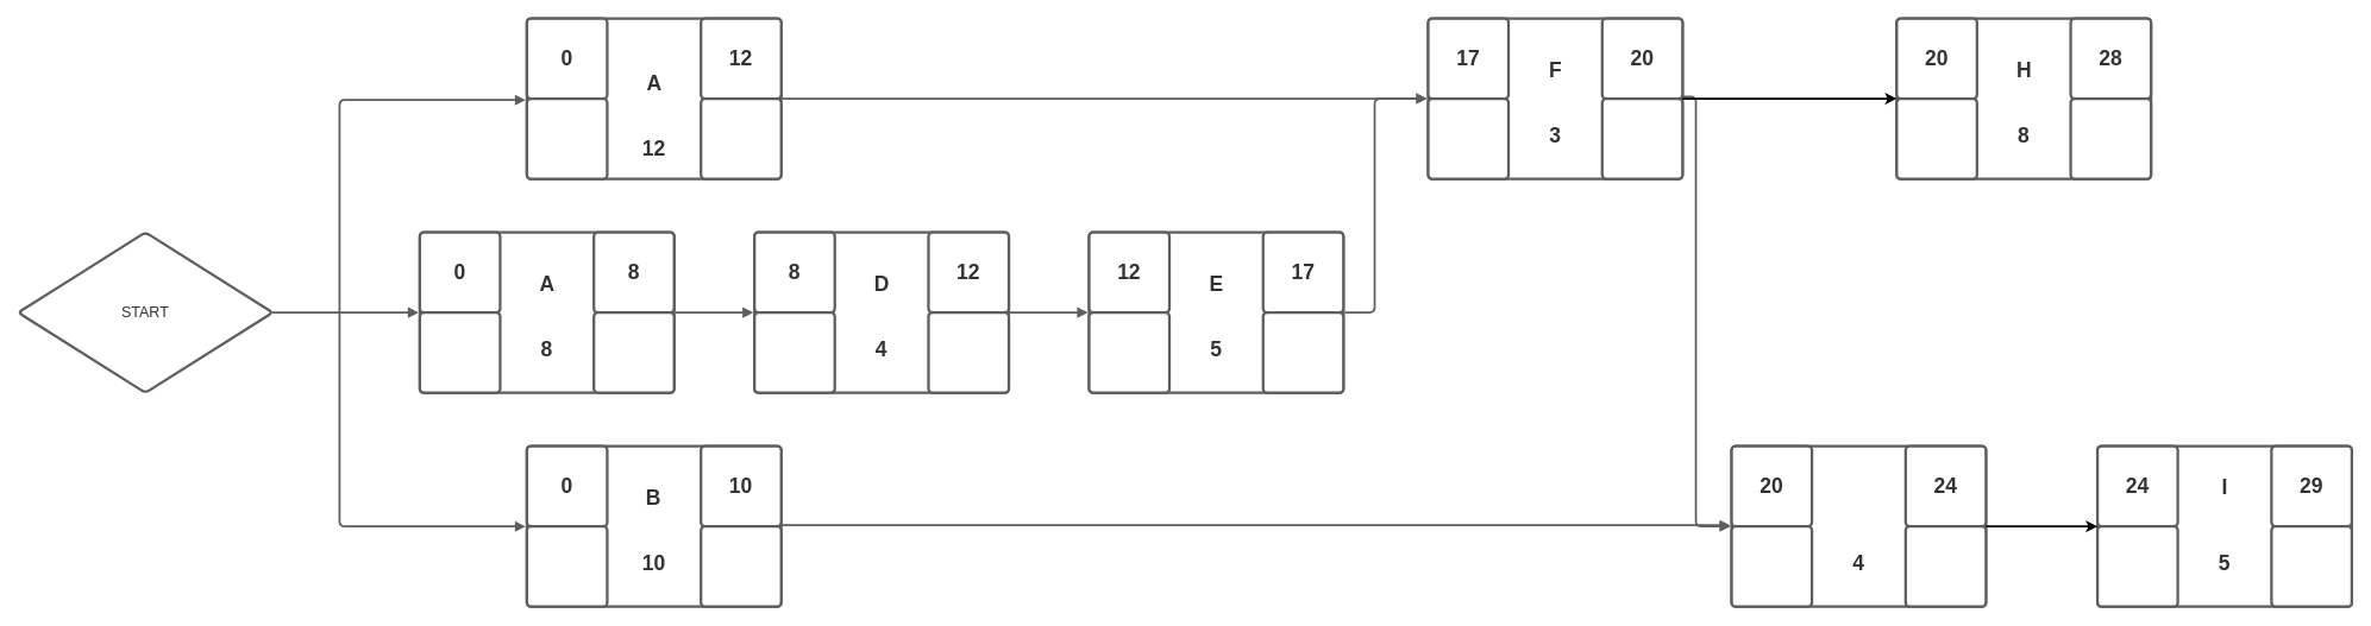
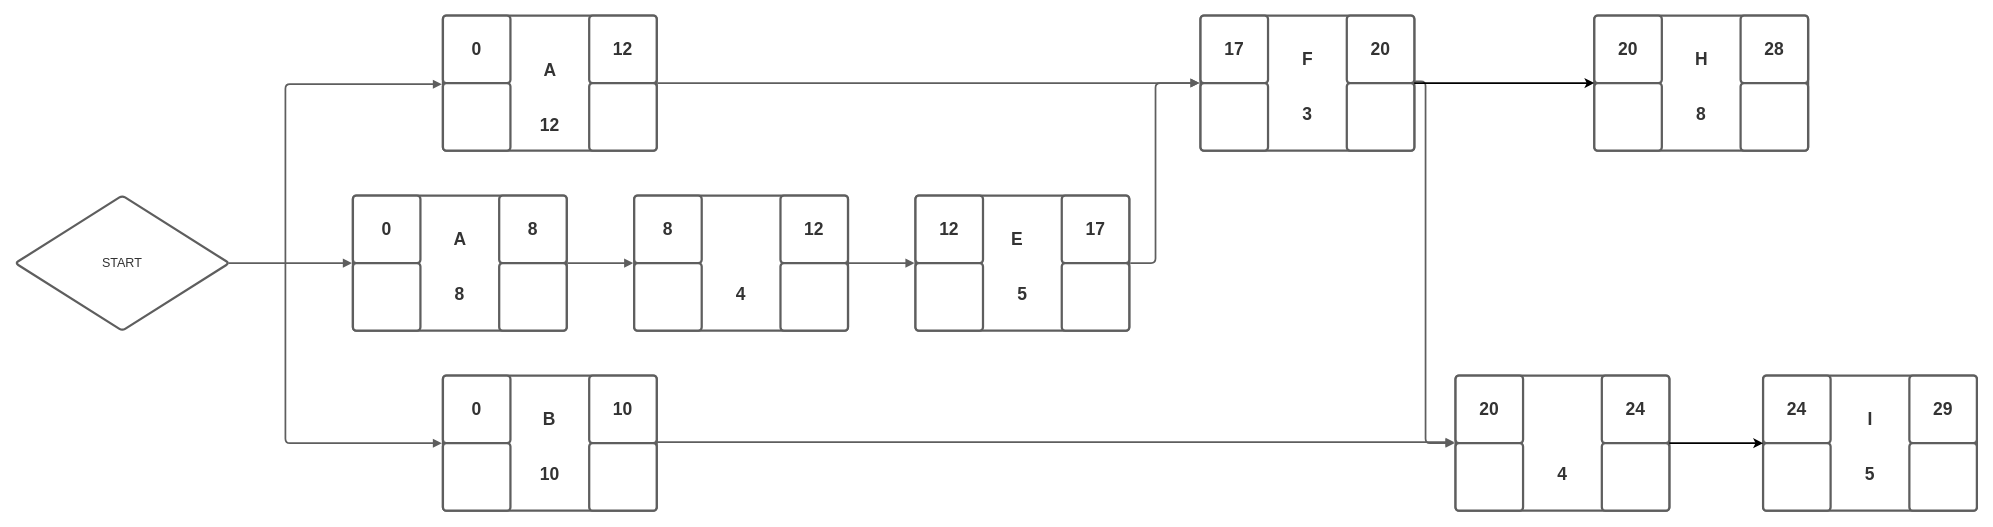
- <mxCell id="24" value="D" style="html=1;overflow=block;blockSpacing=1;whiteSpace=wrap;fontSize=23.3;fontColor=#333333;fontStyle=1;align=center;spacing=3.8;strokeOpacity=0;fillOpacity=0;rounded=1;absoluteArcSize=1;arcSize=9;fillColor=#ffffff;strokeWidth=2.3;lucidId=bzRTpqheTeWD;" vertex="1" parent="1"><mxGeometry x="943" y="286" width="90" height="64" as="geometry" /></mxCell>
- <mxCell id="31" value="E" style="html=1;overflow=block;blockSpacing=1;whiteSpace=wrap;fontSize=23.3;fontColor=#333333;fontStyle=1;align=center;spacing=3.8;strokeOpacity=0;fillOpacity=0;rounded=1;absoluteArcSize=1;arcSize=9;fillColor=#ffffff;strokeWidth=2.3;lucidId=AzRT.E3255l8;" vertex="1" parent="1"><mxGeometry x="1318" y="286" width="90" height="64" as="geometry" /></mxCell>
+ <mxCell id="31" value="E" style="html=1;overflow=block;blockSpacing=1;whiteSpace=wrap;fontSize=23.3;fontColor=#333333;fontStyle=1;align=center;spacing=3.8;strokeOpacity=0;fillOpacity=0;rounded=1;absoluteArcSize=1;arcSize=9;fillColor=#ffffff;strokeWidth=2.3;lucidId=AzRT.E3255l8;" vertex="1" parent="1"><mxGeometry x="1318" y="286" width="75" height="64" as="geometry" /></mxCell>
- <mxCell id="74" value="I" style="html=1;overflow=block;blockSpacing=1;whiteSpace=wrap;fontSize=23.3;fontColor=#333333;fontStyle=1;align=center;spacing=3.8;strokeOpacity=0;fillOpacity=0;rounded=1;absoluteArcSize=1;arcSize=9;fillColor=#ffffff;strokeWidth=2.3;lucidId=rGRTRjvnVTL.;" vertex="1" parent="1"><mxGeometry x="2448" y="526" width="90" height="40" as="geometry" /></mxCell>
+ <mxCell id="74" value="I" style="html=1;overflow=block;blockSpacing=1;whiteSpace=wrap;fontSize=23.3;fontColor=#333333;fontStyle=1;align=center;spacing=3.8;strokeOpacity=0;fillOpacity=0;rounded=1;absoluteArcSize=1;arcSize=9;fillColor=#ffffff;strokeWidth=2.3;lucidId=rGRTRjvnVTL.;" vertex="1" parent="1"><mxGeometry x="2448" y="526" width="90" height="64" as="geometry" /></mxCell>
